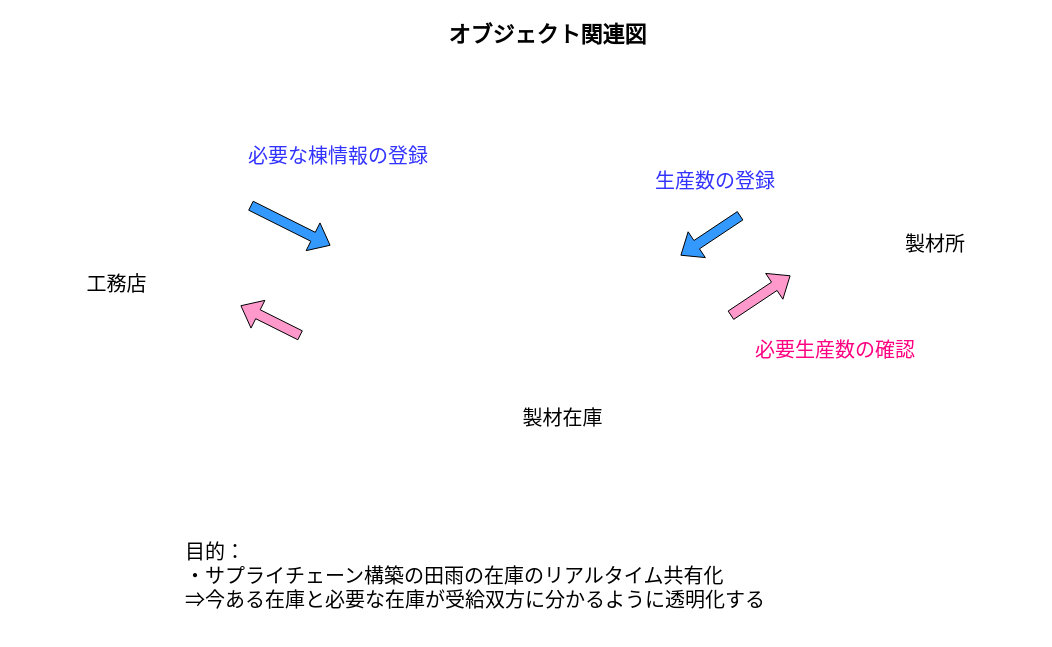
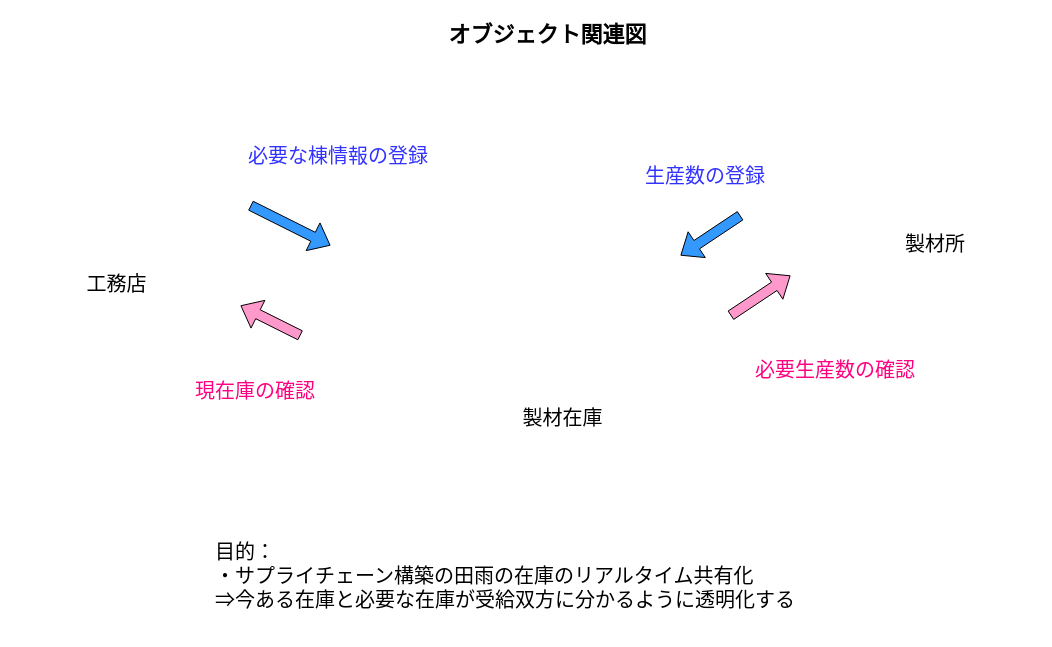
- <mxCell id="16" value="生産数の登録" style="text;html=1;strokeColor=none;fillColor=none;align=center;verticalAlign=middle;whiteSpace=wrap;rounded=0;fontSize=20;fontColor=#3333FF;" parent="1" vertex="1"><mxGeometry x="590" y="165" width="250" height="30" as="geometry" /></mxCell>
+ <mxCell id="16" value="生産数の登録" style="text;html=1;strokeColor=none;fillColor=none;align=center;verticalAlign=middle;whiteSpace=wrap;rounded=0;fontSize=20;fontColor=#3333FF;" parent="1" vertex="1"><mxGeometry x="580" y="160" width="250" height="30" as="geometry" /></mxCell>
- <mxCell id="18" value="必要生産数の確認" style="text;html=1;strokeColor=none;fillColor=none;align=center;verticalAlign=middle;whiteSpace=wrap;rounded=0;fontSize=20;fontColor=#FF0080;" parent="1" vertex="1"><mxGeometry x="710" y="334" width="250" height="30" as="geometry" /></mxCell>
+ <mxCell id="18" value="必要生産数の確認" style="text;html=1;strokeColor=none;fillColor=none;align=center;verticalAlign=middle;whiteSpace=wrap;rounded=0;fontSize=20;fontColor=#FF0080;" parent="1" vertex="1"><mxGeometry x="710" y="354" width="250" height="30" as="geometry" /></mxCell>
+ <mxCell id="14" value="現在庫の確認" style="text;html=1;strokeColor=none;fillColor=none;align=center;verticalAlign=middle;whiteSpace=wrap;rounded=0;fontSize=20;fontColor=#FF0080;" parent="1" vertex="1"><mxGeometry x="130" y="375" width="250" height="30" as="geometry" /></mxCell>
- <mxCell id="19" value="目的：&lt;br style=&quot;font-size: 20px&quot;&gt;・サプライチェーン構築の田雨の在庫のリアルタイム共有化&lt;br&gt;⇒今ある在庫と必要な在庫が受給双方に分かるように透明化する" style="text;html=1;strokeColor=none;fillColor=none;align=left;verticalAlign=middle;whiteSpace=wrap;rounded=0;fontStyle=0;fontSize=20;" vertex="1" parent="1"><mxGeometry x="183.05" y="525" width="690" height="100" as="geometry" /></mxCell>
+ <mxCell id="19" value="目的：&lt;br style=&quot;font-size: 20px&quot;&gt;・サプライチェーン構築の田雨の在庫のリアルタイム共有化&lt;br&gt;⇒今ある在庫と必要な在庫が受給双方に分かるように透明化する" style="text;html=1;strokeColor=none;fillColor=none;align=left;verticalAlign=middle;whiteSpace=wrap;rounded=0;fontStyle=0;fontSize=20;" vertex="1" parent="1"><mxGeometry x="213.05" y="525" width="690" height="100" as="geometry" /></mxCell>
